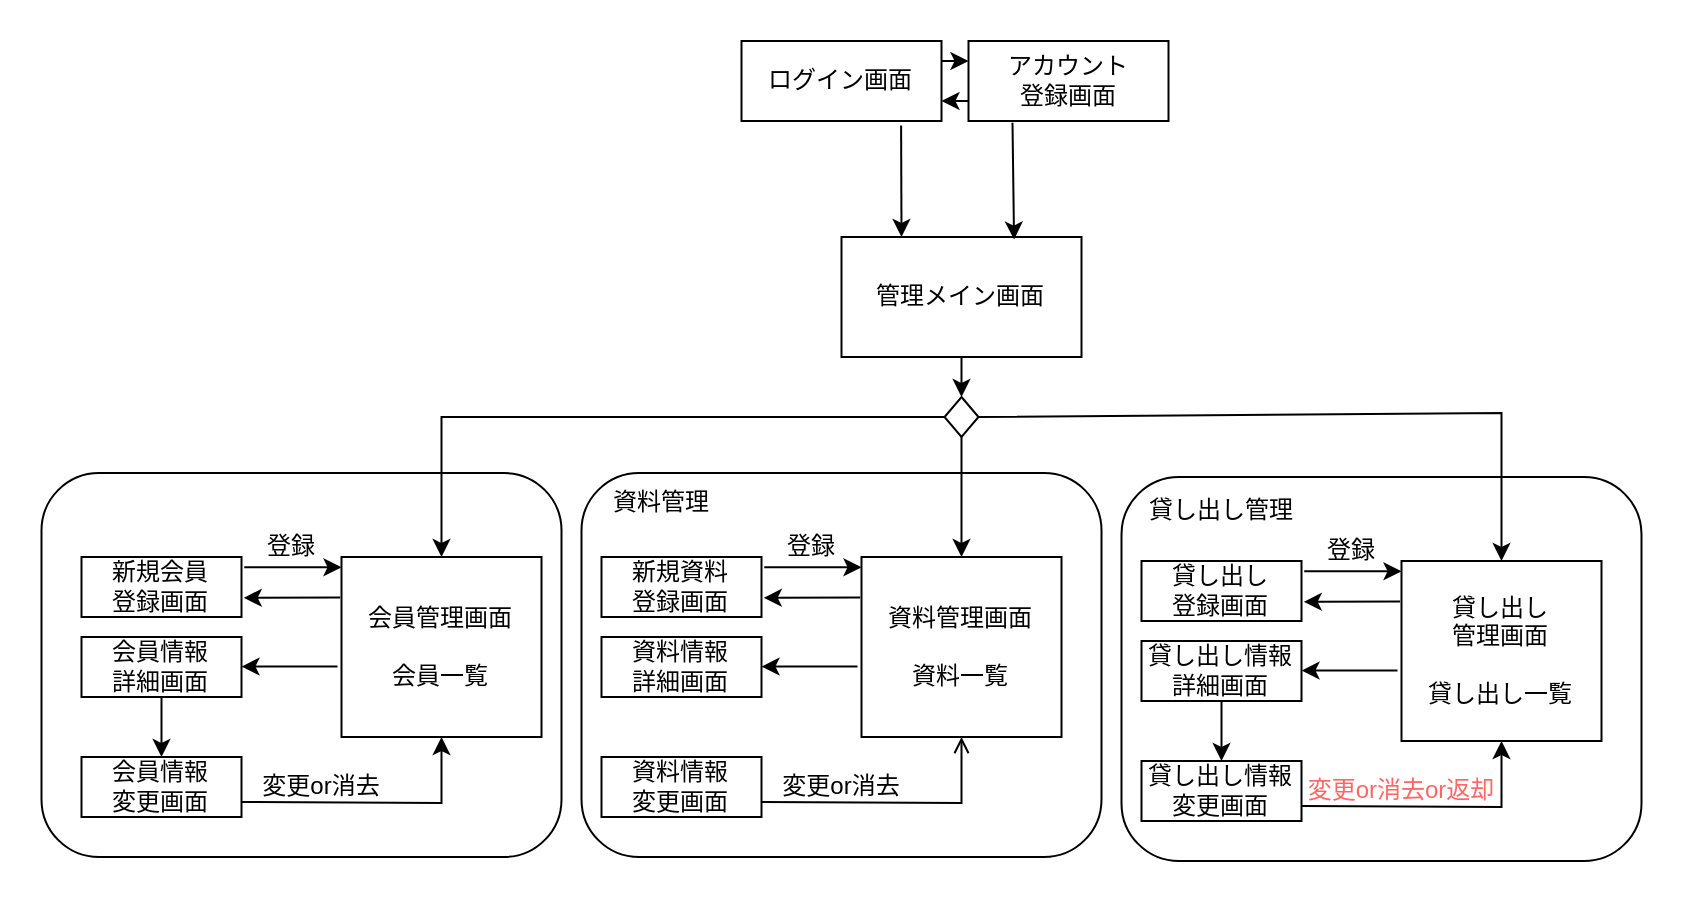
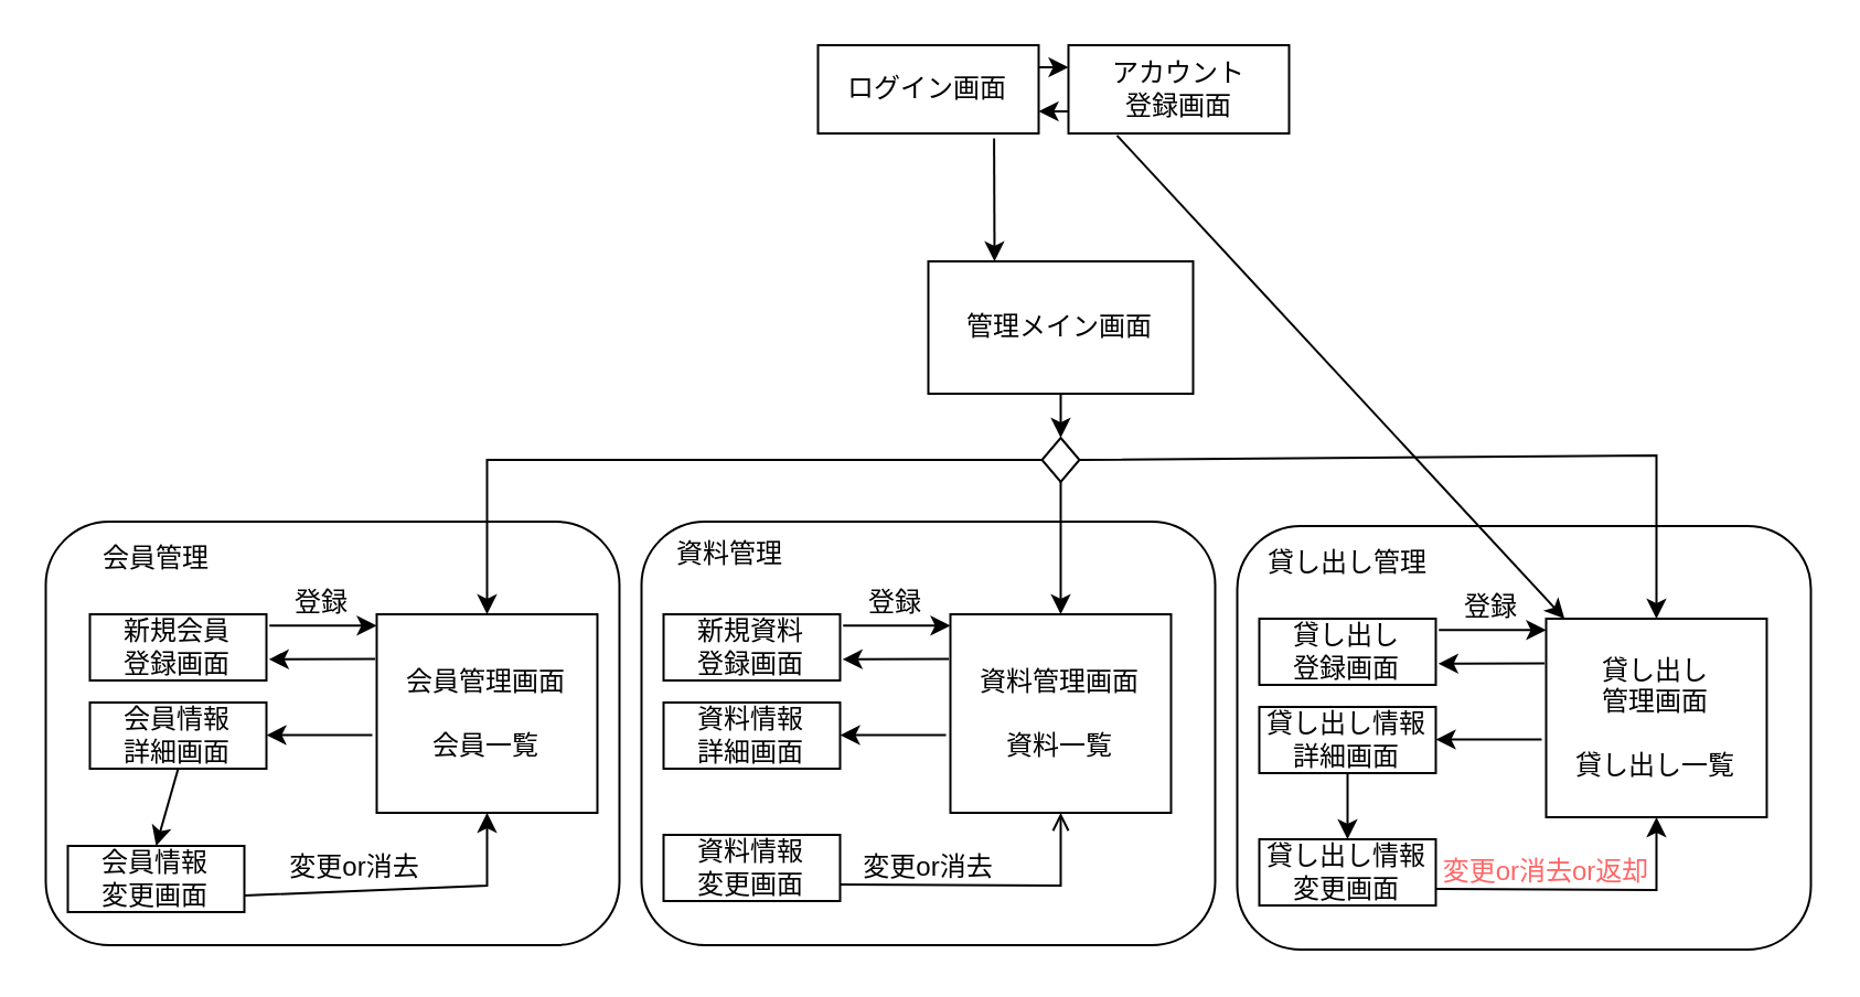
- <mxCell id="49" value="" style="endArrow=classic;html=1;rounded=0;exitX=0.22;exitY=1.023;exitDx=0;exitDy=0;entryX=0.719;entryY=0.021;entryDx=0;entryDy=0;exitPerimeter=0;entryPerimeter=0;" edge="1" parent="1" source="47" target="5"><mxGeometry width="50" height="50" relative="1" as="geometry"><mxPoint x="508.75" y="60" as="sourcePoint" /><mxPoint x="508.75" y="110" as="targetPoint" /></mxGeometry></mxCell>
+ <mxCell id="49" value="" style="endArrow=classic;html=1;rounded=0;exitX=0.22;exitY=1.023;exitDx=0;exitDy=0;exitPerimeter=0;" edge="1" parent="1" source="47" target="34"><mxGeometry width="50" height="50" relative="1" as="geometry"><mxPoint x="508.75" y="60" as="sourcePoint" /><mxPoint x="508.75" y="110" as="targetPoint" /></mxGeometry></mxCell>
+ <mxCell id="32" value="会員管理" style="text;html=1;align=center;verticalAlign=middle;resizable=0;points=[];autosize=1;strokeColor=none;fillColor=none;" vertex="1" parent="1"><mxGeometry x="35.25" y="238" width="70" height="30" as="geometry" /></mxCell>
- <mxCell id="14" value="会員情報&lt;br&gt;変更画面" style="rounded=0;whiteSpace=wrap;html=1;" vertex="1" parent="1"><mxGeometry x="40.25" y="378" width="80" height="30" as="geometry" /></mxCell>
+ <mxCell id="14" value="会員情報&lt;br&gt;変更画面" style="rounded=0;whiteSpace=wrap;html=1;" vertex="1" parent="1"><mxGeometry x="30.25" y="383" width="80" height="30" as="geometry" /></mxCell>
